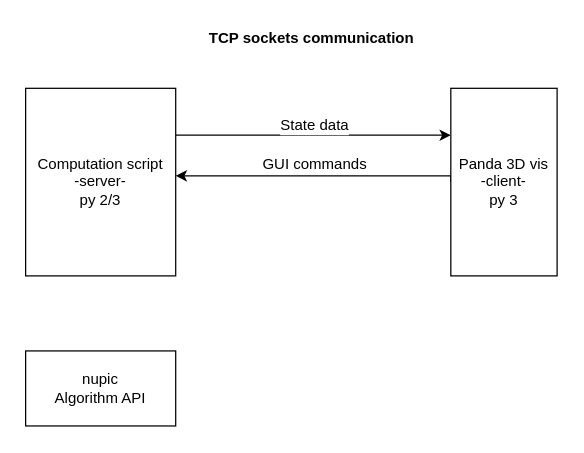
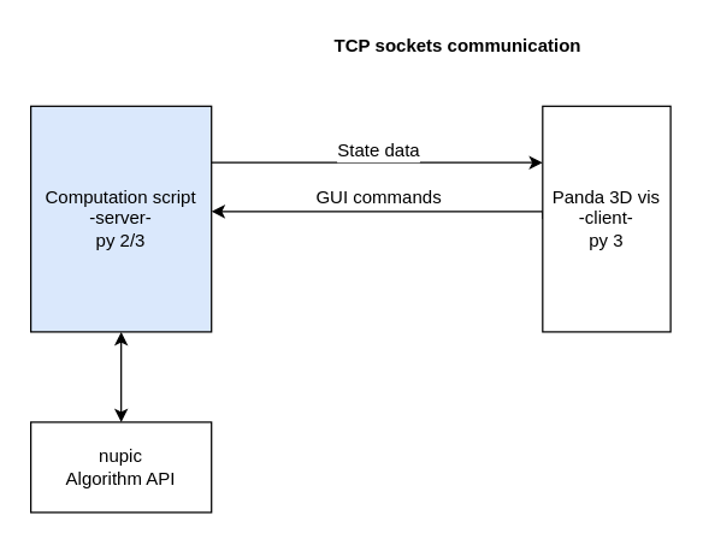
- <mxCell id="9" value="TCP sockets communication" style="text;html=1;resizable=0;points=[];autosize=1;align=left;verticalAlign=top;spacingTop=-4;fontStyle=1" vertex="1" parent="1"><mxGeometry x="165" y="20" width="170" height="20" as="geometry" /></mxCell>
+ <mxCell id="9" value="TCP sockets communication" style="text;html=1;resizable=0;points=[];autosize=1;align=left;verticalAlign=top;spacingTop=-4;fontStyle=1" vertex="1" parent="1"><mxGeometry x="220" y="20" width="170" height="20" as="geometry" /></mxCell>
- <mxCell id="5" value="Computation script&lt;br&gt;&lt;div&gt;-server-&lt;/div&gt;&lt;div&gt;py 2/3&lt;br&gt;&lt;/div&gt;" style="rounded=0;whiteSpace=wrap;html=1;" vertex="1" parent="1"><mxGeometry x="20" y="70" width="120" height="150" as="geometry" /></mxCell>
+ <mxCell id="5" value="Computation script&lt;br&gt;&lt;div&gt;-server-&lt;/div&gt;&lt;div&gt;py 2/3&lt;br&gt;&lt;/div&gt;" style="rounded=0;whiteSpace=wrap;html=1;fillColor=#dae8fc;" vertex="1" parent="1"><mxGeometry x="20" y="70" width="120" height="150" as="geometry" /></mxCell>
+ <mxCell id="4" style="edgeStyle=orthogonalEdgeStyle;rounded=0;orthogonalLoop=1;jettySize=auto;html=1;exitX=0.5;exitY=1;exitDx=0;exitDy=0;startArrow=classic;startFill=1;" edge="1" parent="1" source="5" target="10"><mxGeometry relative="1" as="geometry" /></mxCell>
